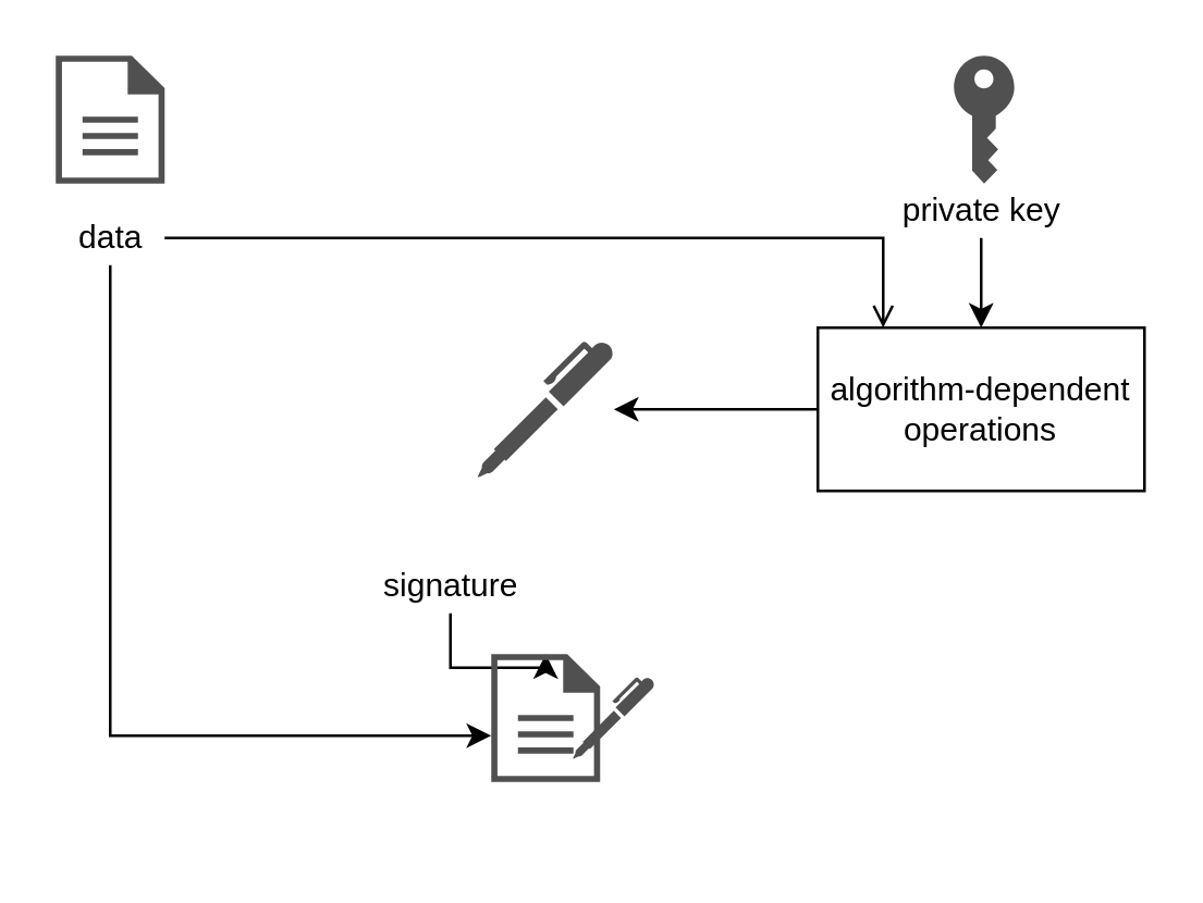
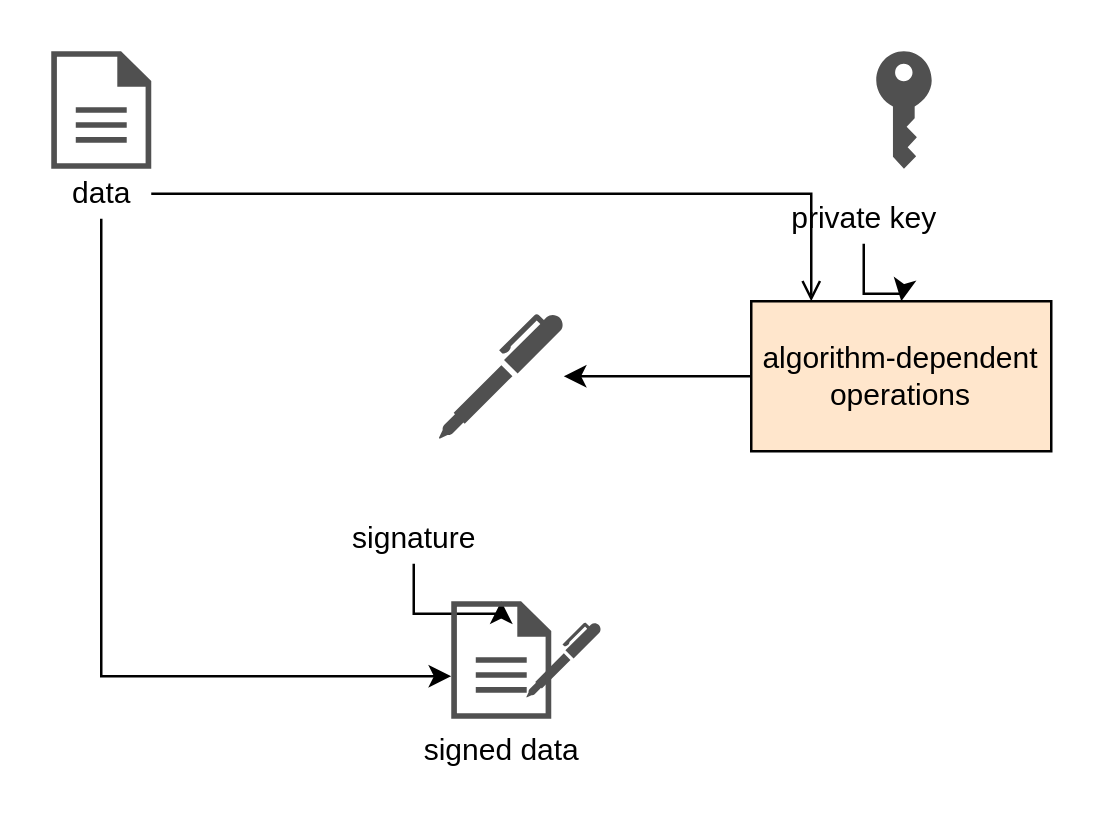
- <mxCell id="10" value="private key" style="text;html=1;resizable=0;autosize=1;align=center;verticalAlign=middle;points=[];fillColor=none;strokeColor=none;rounded=0;" parent="1" vertex="1"><mxGeometry x="325" y="67" width="70" height="20" as="geometry" /></mxCell>
+ <mxCell id="10" value="private key" style="text;html=1;resizable=0;autosize=1;align=center;verticalAlign=middle;points=[];fillColor=none;strokeColor=none;rounded=0;" parent="1" vertex="1"><mxGeometry x="310" y="77" width="70" height="20" as="geometry" /></mxCell>
- <mxCell id="5" value="data" style="text;html=1;resizable=0;autosize=1;align=center;verticalAlign=middle;points=[];fillColor=none;strokeColor=none;rounded=0;" parent="1" vertex="1"><mxGeometry x="20" y="77" width="40" height="20" as="geometry" /></mxCell>
+ <mxCell id="5" value="data" style="text;html=1;resizable=0;autosize=1;align=center;verticalAlign=middle;points=[];fillColor=none;strokeColor=none;rounded=0;" parent="1" vertex="1"><mxGeometry x="20" y="67" width="40" height="20" as="geometry" /></mxCell>
- <mxCell id="7" value="algorithm-dependent operations" style="rounded=0;whiteSpace=wrap;html=1;" parent="1" vertex="1"><mxGeometry x="300" y="120" width="120" height="60" as="geometry" /></mxCell>
+ <mxCell id="7" value="algorithm-dependent operations" style="rounded=0;whiteSpace=wrap;html=1;fillColor=#ffe6cc;" parent="1" vertex="1"><mxGeometry x="300" y="120" width="120" height="60" as="geometry" /></mxCell>
+ <mxCell id="17" value="signed data" style="text;html=1;resizable=0;autosize=1;align=center;verticalAlign=middle;points=[];fillColor=none;strokeColor=none;rounded=0;" vertex="1" parent="14"><mxGeometry y="50" width="80" height="20" as="geometry" /></mxCell>
